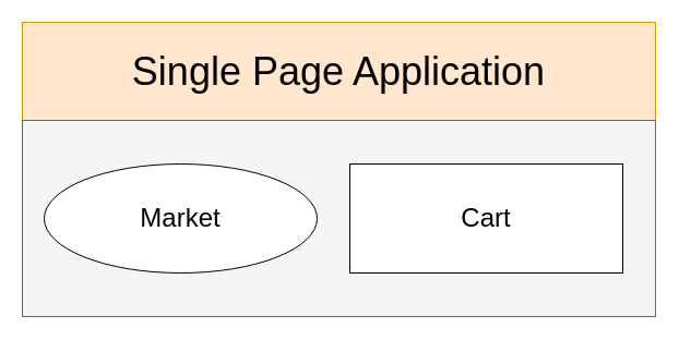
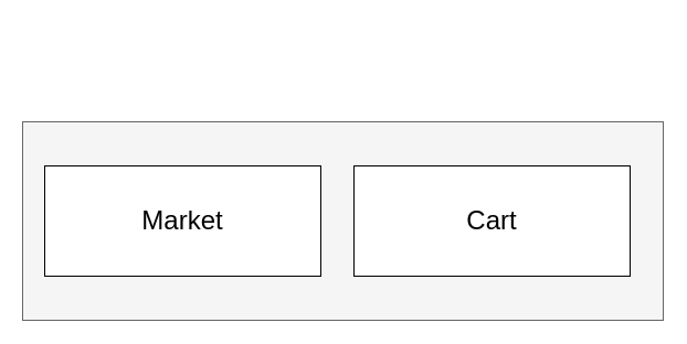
- <mxCell id="2" value="&lt;font style=&quot;font-size: 36px;&quot;&gt;Single Page Application&lt;/font&gt;" style="rounded=0;whiteSpace=wrap;html=1;fillColor=#ffe6cc;strokeColor=#d79b00;" parent="1" vertex="1"><mxGeometry x="20" y="20" width="580" height="90" as="geometry" /></mxCell>
- <mxCell id="4" value="&lt;font style=&quot;font-size: 24px;&quot;&gt;Market&lt;/font&gt;" style="ellipse;whiteSpace=wrap;html=1;" parent="1" vertex="1"><mxGeometry x="40" y="150" width="250" height="100" as="geometry" /></mxCell>
+ <mxCell id="4" value="&lt;font style=&quot;font-size: 24px;&quot;&gt;Market&lt;/font&gt;" style="rounded=0;whiteSpace=wrap;html=1;" parent="1" vertex="1"><mxGeometry x="40" y="150" width="250" height="100" as="geometry" /></mxCell>
